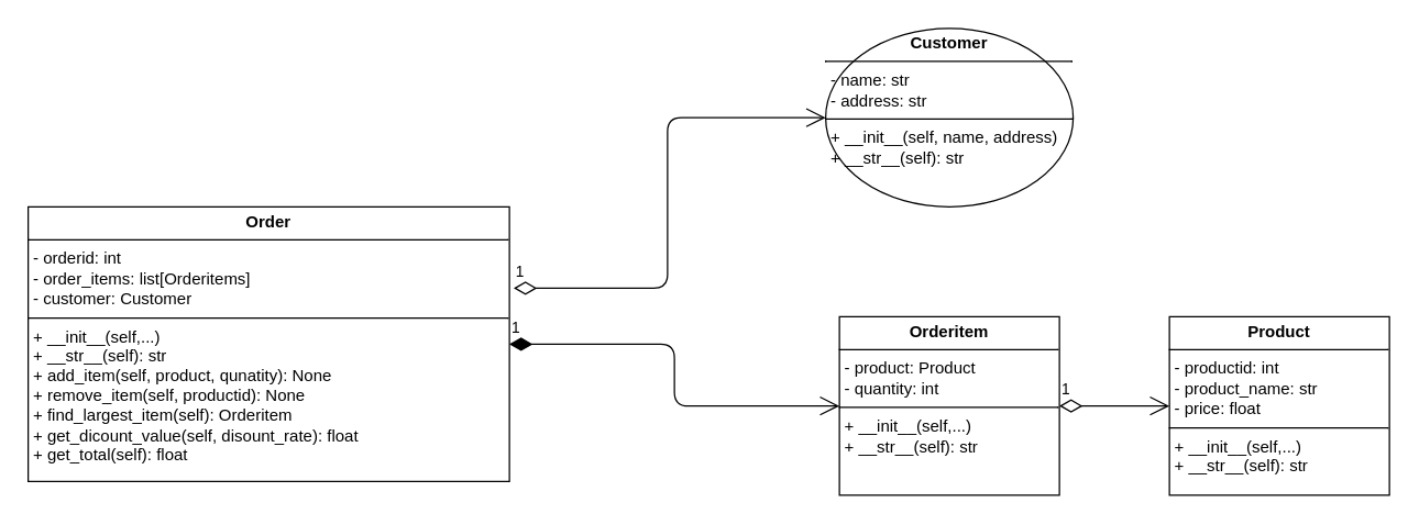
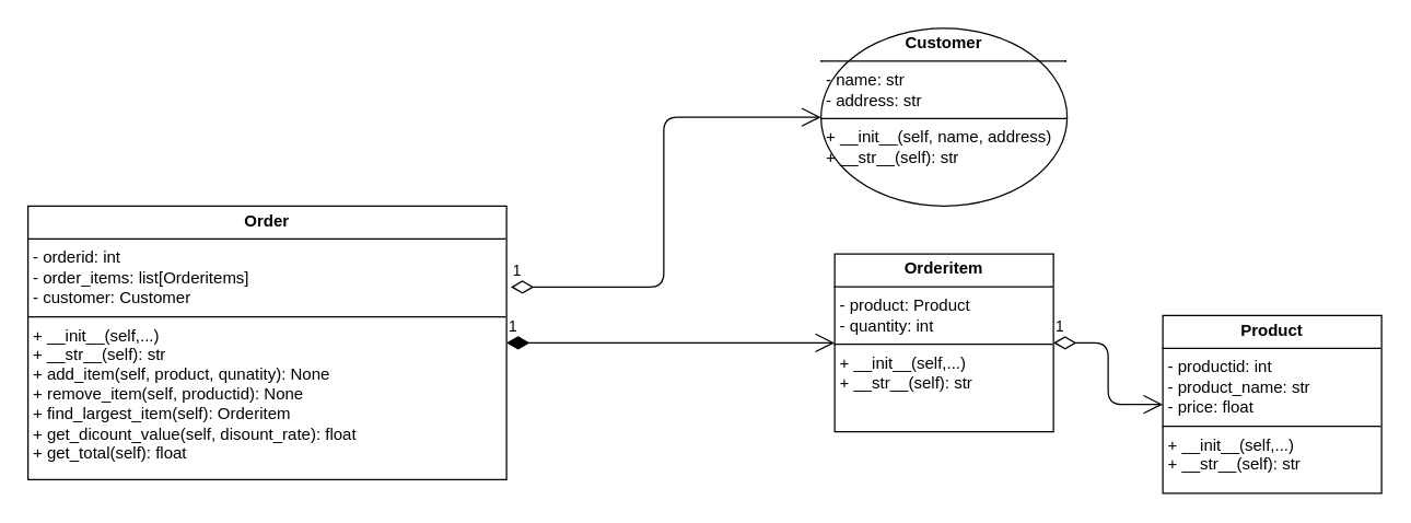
- <mxCell id="3" value="&lt;p style=&quot;margin:0px;margin-top:4px;text-align:center;&quot;&gt;&lt;b&gt;Orderitem&lt;/b&gt;&lt;/p&gt;&lt;hr size=&quot;1&quot; style=&quot;border-style:solid;&quot;&gt;&lt;p style=&quot;margin:0px;margin-left:4px;&quot;&gt;- product: Product&lt;/p&gt;&lt;p style=&quot;margin:0px;margin-left:4px;&quot;&gt;- quantity: int&lt;br&gt;&lt;/p&gt;&lt;hr size=&quot;1&quot; style=&quot;border-style:solid;&quot;&gt;&lt;p style=&quot;margin:0px;margin-left:4px;&quot;&gt;+ __init__(self,...)&lt;/p&gt;&lt;p style=&quot;margin:0px;margin-left:4px;&quot;&gt;+ __str__(self): str&lt;/p&gt;&lt;p style=&quot;margin:0px;margin-left:4px;&quot;&gt;&lt;br&gt;&lt;/p&gt;&lt;p style=&quot;margin:0px;margin-left:4px;&quot;&gt;&lt;br&gt;&lt;/p&gt;" style="verticalAlign=top;align=left;overflow=fill;html=1;whiteSpace=wrap;" vertex="1" parent="1"><mxGeometry x="610" y="230" width="160" height="130" as="geometry" /></mxCell>
+ <mxCell id="3" value="&lt;p style=&quot;margin:0px;margin-top:4px;text-align:center;&quot;&gt;&lt;b&gt;Orderitem&lt;/b&gt;&lt;/p&gt;&lt;hr size=&quot;1&quot; style=&quot;border-style:solid;&quot;&gt;&lt;p style=&quot;margin:0px;margin-left:4px;&quot;&gt;- product: Product&lt;/p&gt;&lt;p style=&quot;margin:0px;margin-left:4px;&quot;&gt;- quantity: int&lt;br&gt;&lt;/p&gt;&lt;hr size=&quot;1&quot; style=&quot;border-style:solid;&quot;&gt;&lt;p style=&quot;margin:0px;margin-left:4px;&quot;&gt;+ __init__(self,...)&lt;/p&gt;&lt;p style=&quot;margin:0px;margin-left:4px;&quot;&gt;+ __str__(self): str&lt;/p&gt;&lt;p style=&quot;margin:0px;margin-left:4px;&quot;&gt;&lt;br&gt;&lt;/p&gt;&lt;p style=&quot;margin:0px;margin-left:4px;&quot;&gt;&lt;br&gt;&lt;/p&gt;" style="verticalAlign=top;align=left;overflow=fill;html=1;whiteSpace=wrap;" vertex="1" parent="1"><mxGeometry x="610" y="185" width="160" height="130" as="geometry" /></mxCell>
